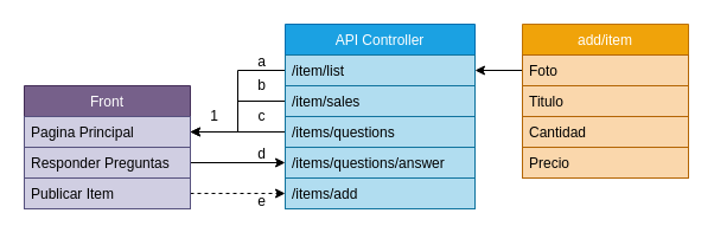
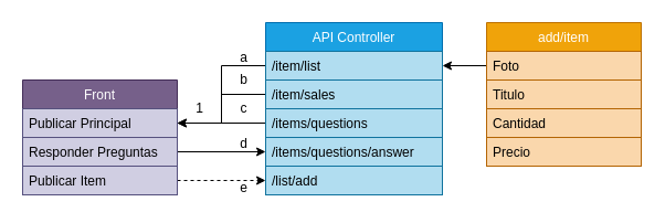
- <mxCell id="20" value="Pagina Principal" style="text;strokeColor=#56517e;fillColor=#d0cee2;align=left;verticalAlign=top;spacingLeft=4;spacingRight=4;overflow=hidden;rotatable=0;points=[[0,0.5],[1,0.5]];portConstraint=eastwest;" vertex="1" parent="19"><mxGeometry y="26" width="140" height="26" as="geometry" /></mxCell>
+ <mxCell id="20" value="Publicar Principal" style="text;strokeColor=#56517e;fillColor=#d0cee2;align=left;verticalAlign=top;spacingLeft=4;spacingRight=4;overflow=hidden;rotatable=0;points=[[0,0.5],[1,0.5]];portConstraint=eastwest;" vertex="1" parent="19"><mxGeometry y="26" width="140" height="26" as="geometry" /></mxCell>
- <mxCell id="28" value="/items/add" style="text;strokeColor=#10739e;fillColor=#b1ddf0;align=left;verticalAlign=top;spacingLeft=4;spacingRight=4;overflow=hidden;rotatable=0;points=[[0,0.5],[1,0.5]];portConstraint=eastwest;" vertex="1" parent="23"><mxGeometry y="130" width="160" height="26" as="geometry" /></mxCell>
+ <mxCell id="28" value="/list/add" style="text;strokeColor=#10739e;fillColor=#b1ddf0;align=left;verticalAlign=top;spacingLeft=4;spacingRight=4;overflow=hidden;rotatable=0;points=[[0,0.5],[1,0.5]];portConstraint=eastwest;" vertex="1" parent="23"><mxGeometry y="130" width="160" height="26" as="geometry" /></mxCell>
